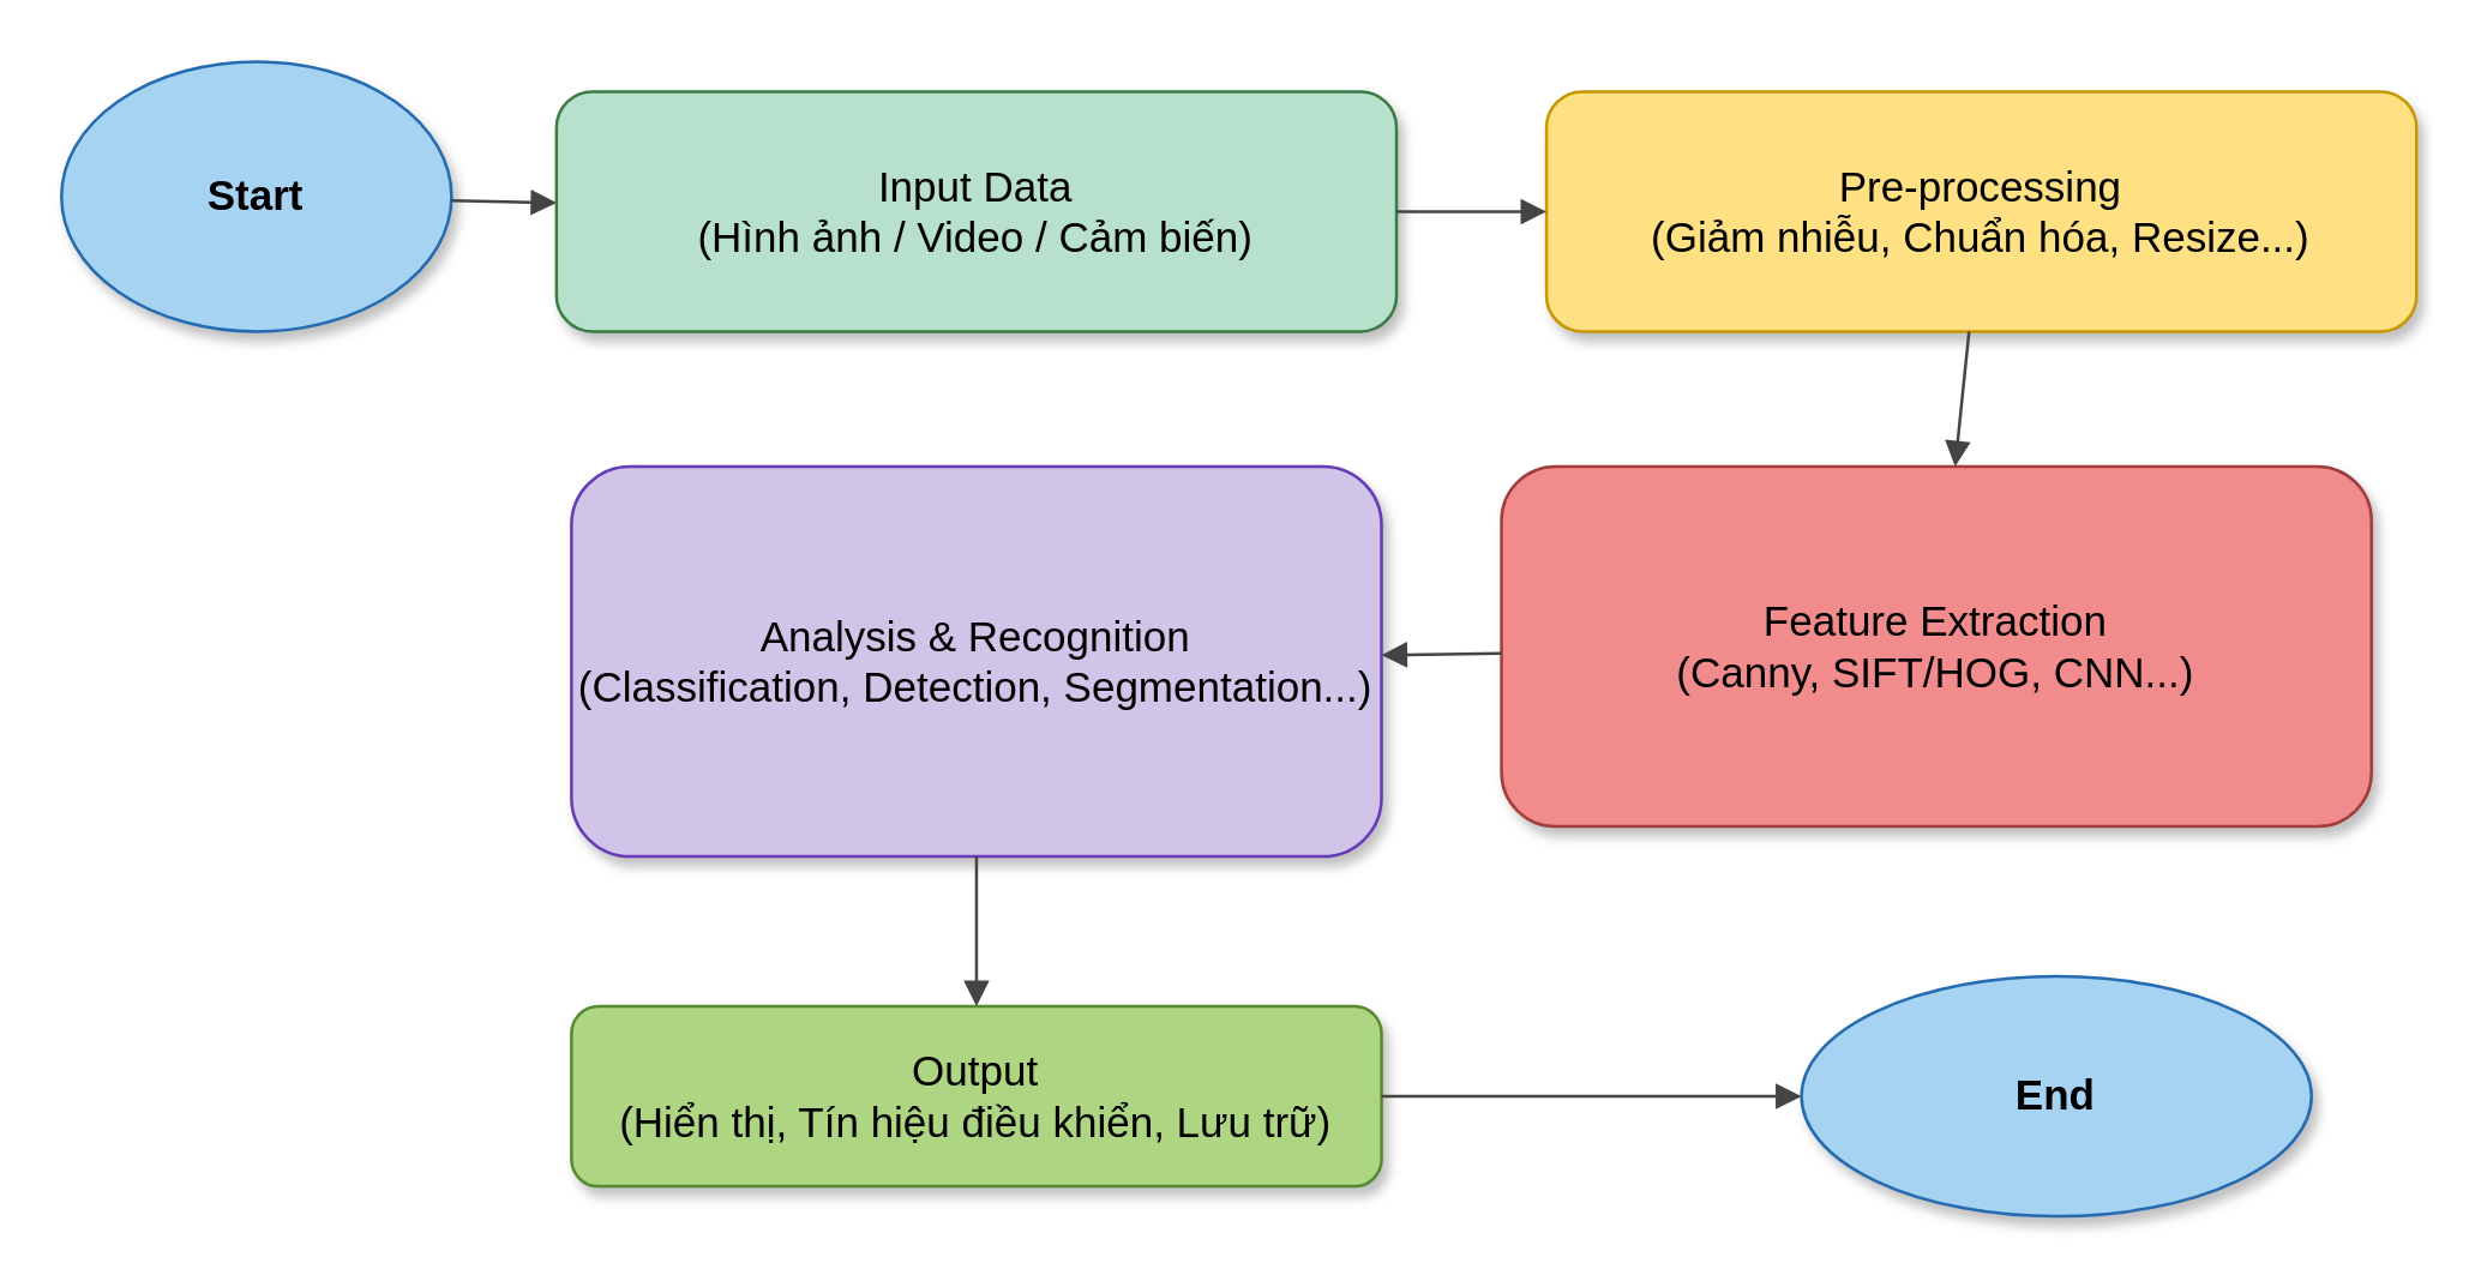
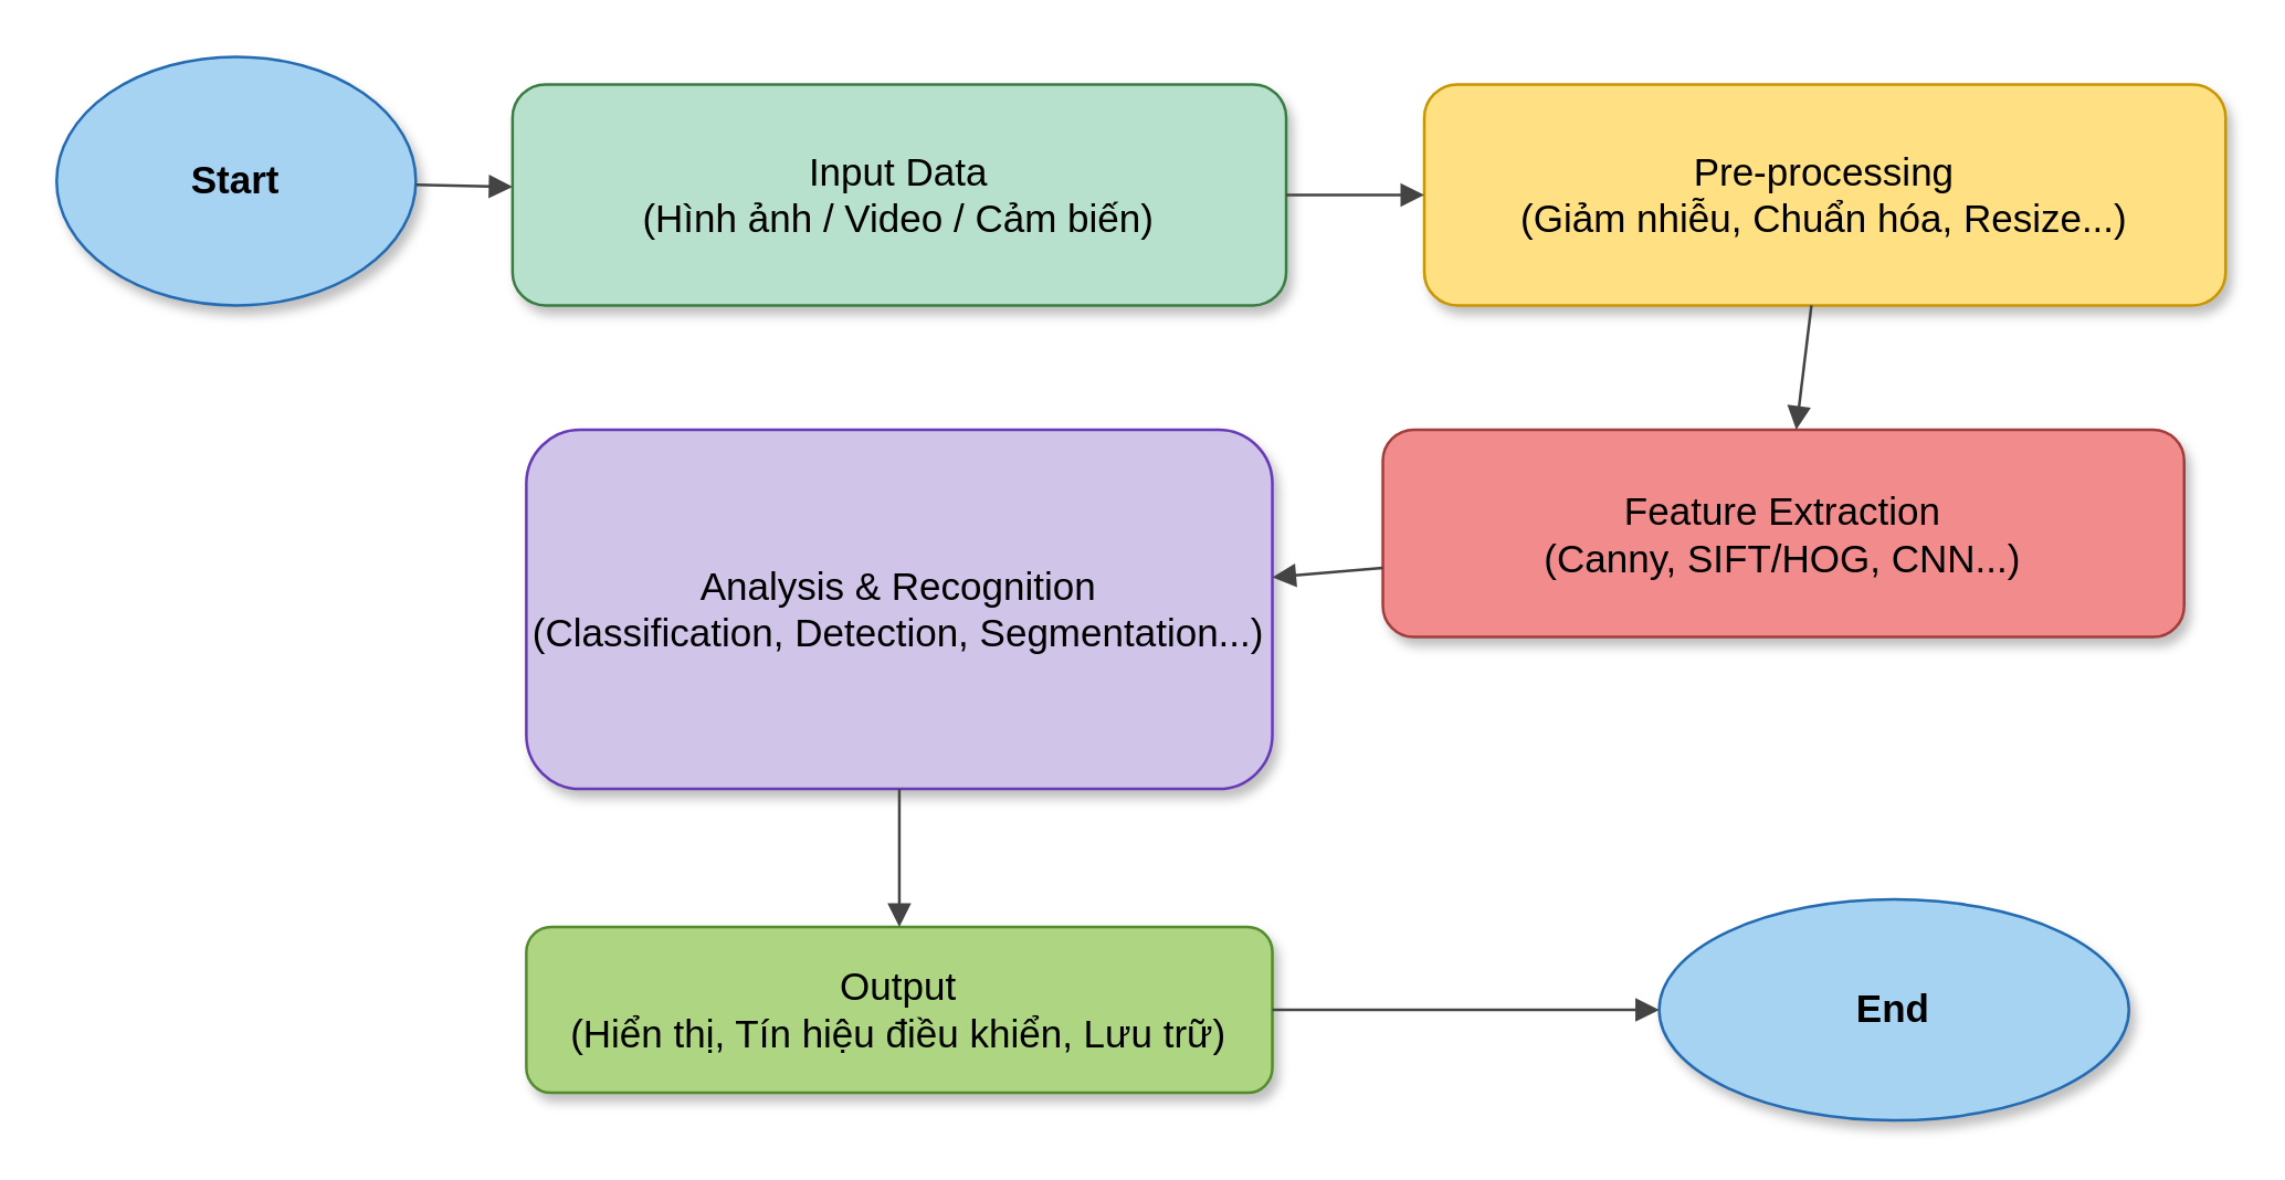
- <mxCell id="5" value="Feature Extraction&#10;(Canny, SIFT/HOG, CNN...)" style="shape=rectangle;rounded=1;whiteSpace=wrap;html=1;fillColor=#f28c8c;strokeColor=#a33c3c;shadow=1;fontSize=14;" vertex="1" parent="1"><mxGeometry x="500" y="155" width="290" height="120" as="geometry" /></mxCell>
+ <mxCell id="5" value="Feature Extraction&#10;(Canny, SIFT/HOG, CNN...)" style="shape=rectangle;rounded=1;whiteSpace=wrap;html=1;fillColor=#f28c8c;strokeColor=#a33c3c;shadow=1;fontSize=14;" vertex="1" parent="1"><mxGeometry x="500" y="155" width="290" height="75" as="geometry" /></mxCell>
